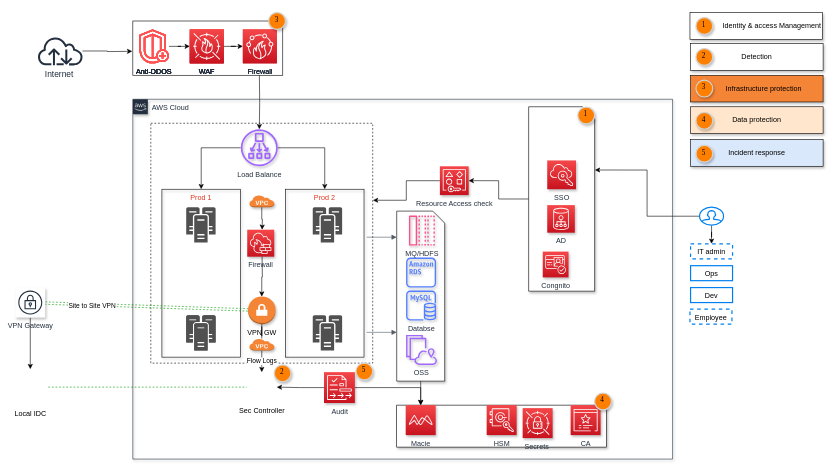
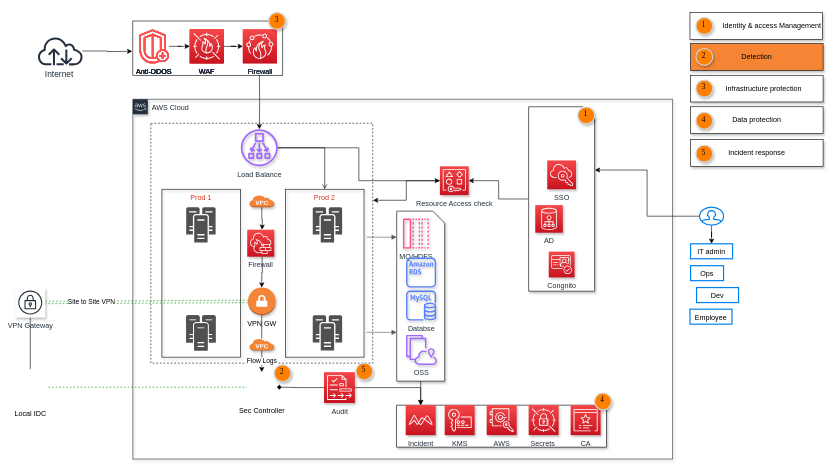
- <mxCell id="82" value="Detection" style="rounded=0;whiteSpace=wrap;html=1;shadow=1;strokeColor=#000000;fillColor=#FFFFFF;align=center;" vertex="1" parent="1"><mxGeometry x="1151" y="72.25" width="221" height="44.5" as="geometry" /></mxCell>
+ <mxCell id="82" value="Detection" style="rounded=0;whiteSpace=wrap;html=1;shadow=1;strokeColor=#000000;fillColor=#f58534;align=center;" vertex="1" parent="1"><mxGeometry x="1151" y="72.25" width="221" height="44.5" as="geometry" /></mxCell>
- <mxCell id="84" value="&amp;nbsp; &amp;nbsp; &amp;nbsp; &amp;nbsp;Infrastructure protection" style="rounded=0;whiteSpace=wrap;html=1;shadow=1;strokeColor=#000000;fillColor=#f58536;align=center;" vertex="1" parent="1"><mxGeometry x="1151" y="125" width="221" height="44.5" as="geometry" /></mxCell>
+ <mxCell id="84" value="&amp;nbsp; &amp;nbsp; &amp;nbsp; &amp;nbsp;Infrastructure protection" style="rounded=0;whiteSpace=wrap;html=1;shadow=1;strokeColor=#000000;fillColor=#FFFFFF;align=center;" vertex="1" parent="1"><mxGeometry x="1151" y="125" width="221" height="44.5" as="geometry" /></mxCell>
- <mxCell id="86" value="Data protection" style="rounded=0;whiteSpace=wrap;html=1;shadow=1;strokeColor=#000000;fillColor=#ffe6cc;align=center;" vertex="1" parent="1"><mxGeometry x="1151" y="177.5" width="221" height="44.5" as="geometry" /></mxCell>
+ <mxCell id="86" value="Data protection" style="rounded=0;whiteSpace=wrap;html=1;shadow=1;strokeColor=#000000;fillColor=#FFFFFF;align=center;" vertex="1" parent="1"><mxGeometry x="1151" y="177.5" width="221" height="44.5" as="geometry" /></mxCell>
- <mxCell id="88" value="Incident response" style="rounded=0;whiteSpace=wrap;html=1;shadow=1;strokeColor=#000000;fillColor=#dae8fc;align=center;" vertex="1" parent="1"><mxGeometry x="1151" y="232.25" width="221" height="44.5" as="geometry" /></mxCell>
+ <mxCell id="88" value="Incident response" style="rounded=0;whiteSpace=wrap;html=1;shadow=1;strokeColor=#000000;fillColor=#FFFFFF;align=center;" vertex="1" parent="1"><mxGeometry x="1151" y="232.25" width="221" height="44.5" as="geometry" /></mxCell>
- <mxCell id="23" style="edgeStyle=orthogonalEdgeStyle;rounded=0;orthogonalLoop=1;jettySize=auto;html=1;entryX=0.5;entryY=0;entryDx=0;entryDy=0;" edge="1" parent="1" source="25" target="26"><mxGeometry relative="1" as="geometry" /></mxCell>
+ <mxCell id="23" style="edgeStyle=orthogonalEdgeStyle;rounded=0;orthogonalLoop=1;jettySize=auto;html=1;" edge="1" parent="1" source="25" target="62"><mxGeometry relative="1" as="geometry" /></mxCell>
- <mxCell id="24" style="edgeStyle=orthogonalEdgeStyle;rounded=0;orthogonalLoop=1;jettySize=auto;html=1;entryX=0.5;entryY=0;entryDx=0;entryDy=0;" edge="1" parent="1" source="25" target="27"><mxGeometry relative="1" as="geometry" /></mxCell>
+ <mxCell id="24" style="edgeStyle=orthogonalEdgeStyle;rounded=0;orthogonalLoop=1;jettySize=auto;html=1;entryX=0.5;entryY=0;entryDx=0;entryDy=0;endArrow=open;" edge="1" parent="1" source="25" target="27"><mxGeometry relative="1" as="geometry" /></mxCell>
- <mxCell id="60" value="AD" style="points=[[0,0,0],[0.25,0,0],[0.5,0,0],[0.75,0,0],[1,0,0],[0,1,0],[0.25,1,0],[0.5,1,0],[0.75,1,0],[1,1,0],[0,0.25,0],[0,0.5,0],[0,0.75,0],[1,0.25,0],[1,0.5,0],[1,0.75,0]];outlineConnect=0;fontColor=#232F3E;gradientColor=#F54749;gradientDirection=north;fillColor=#C7131F;strokeColor=#ffffff;dashed=0;verticalLabelPosition=bottom;verticalAlign=top;align=center;html=1;fontSize=12;fontStyle=0;aspect=fixed;shape=mxgraph.aws4.resourceIcon;resIcon=mxgraph.aws4.cloud_directory;shadow=1;" vertex="1" parent="1"><mxGeometry x="912" y="341.5" width="46" height="46" as="geometry" /></mxCell>
+ <mxCell id="60" value="AD" style="points=[[0,0,0],[0.25,0,0],[0.5,0,0],[0.75,0,0],[1,0,0],[0,1,0],[0.25,1,0],[0.5,1,0],[0.75,1,0],[1,1,0],[0,0.25,0],[0,0.5,0],[0,0.75,0],[1,0.25,0],[1,0.5,0],[1,0.75,0]];outlineConnect=0;fontColor=#232F3E;gradientColor=#F54749;gradientDirection=north;fillColor=#C7131F;strokeColor=#ffffff;dashed=0;verticalLabelPosition=bottom;verticalAlign=top;align=center;html=1;fontSize=12;fontStyle=0;aspect=fixed;shape=mxgraph.aws4.resourceIcon;resIcon=mxgraph.aws4.cloud_directory;shadow=1;" vertex="1" parent="1"><mxGeometry x="892" y="341.5" width="46" height="46" as="geometry" /></mxCell>
- <mxCell id="64" value="MQ/HDFS" style="outlineConnect=0;fontColor=#232F3E;gradientColor=none;fillColor=#FF4F8B;strokeColor=none;dashed=0;verticalLabelPosition=bottom;verticalAlign=top;align=center;html=1;fontSize=12;fontStyle=0;aspect=fixed;pointerEvents=1;shape=mxgraph.aws4.message;shadow=1;" vertex="1" parent="1"><mxGeometry x="678.64" y="359" width="48.72" height="50" as="geometry" /></mxCell>
+ <mxCell id="64" value="MQ/HDFS" style="outlineConnect=0;fontColor=#232F3E;gradientColor=none;fillColor=#FF4F8B;strokeColor=none;dashed=0;verticalLabelPosition=bottom;verticalAlign=top;align=center;html=1;fontSize=12;fontStyle=0;aspect=fixed;pointerEvents=1;shape=mxgraph.aws4.message;shadow=1;" vertex="1" parent="1"><mxGeometry x="668.64" y="364" width="48.72" height="50" as="geometry" /></mxCell>
- <mxCell id="53" value="IT admin" style="whiteSpace=wrap;html=1;shadow=0;dashed=1;verticalAlign=top;strokeColor=#0080F0;strokeWidth=2;fillColor=#FFFFFF;labelBackgroundColor=#ffffff;" vertex="1" parent="1"><mxGeometry x="1151" y="406" width="70" height="25" as="geometry" /></mxCell>
+ <mxCell id="53" value="IT admin" style="whiteSpace=wrap;html=1;shadow=0;dashed=0;verticalAlign=top;strokeColor=#0080F0;strokeWidth=2;fillColor=#FFFFFF;labelBackgroundColor=#ffffff;" vertex="1" parent="1"><mxGeometry x="1151" y="406" width="70" height="25" as="geometry" /></mxCell>
- <mxCell id="63" value="Congnito" style="points=[[0,0,0],[0.25,0,0],[0.5,0,0],[0.75,0,0],[1,0,0],[0,1,0],[0.25,1,0],[0.5,1,0],[0.75,1,0],[1,1,0],[0,0.25,0],[0,0.5,0],[0,0.75,0],[1,0.25,0],[1,0.5,0],[1,0.75,0]];outlineConnect=0;fontColor=#232F3E;gradientColor=#F54749;gradientDirection=north;fillColor=#C7131F;strokeColor=#ffffff;dashed=0;verticalLabelPosition=bottom;verticalAlign=top;align=center;html=1;fontSize=12;fontStyle=0;aspect=fixed;shape=mxgraph.aws4.resourceIcon;resIcon=mxgraph.aws4.cognito;shadow=1;" vertex="1" parent="1"><mxGeometry x="904.5" y="419" width="43" height="43" as="geometry" /></mxCell>
+ <mxCell id="63" value="Congnito" style="points=[[0,0,0],[0.25,0,0],[0.5,0,0],[0.75,0,0],[1,0,0],[0,1,0],[0.25,1,0],[0.5,1,0],[0.75,1,0],[1,1,0],[0,0.25,0],[0,0.5,0],[0,0.75,0],[1,0.25,0],[1,0.5,0],[1,0.75,0]];outlineConnect=0;fontColor=#232F3E;gradientColor=#F54749;gradientDirection=north;fillColor=#C7131F;strokeColor=#ffffff;dashed=0;verticalLabelPosition=bottom;verticalAlign=top;align=center;html=1;fontSize=12;fontStyle=0;aspect=fixed;shape=mxgraph.aws4.resourceIcon;resIcon=mxgraph.aws4.cognito;shadow=1;" vertex="1" parent="1"><mxGeometry x="914.5" y="419" width="43" height="43" as="geometry" /></mxCell>
- <mxCell id="54" value="Ops" style="whiteSpace=wrap;html=1;shadow=0;dashed=0;verticalAlign=top;strokeColor=#0080F0;strokeWidth=2;fillColor=#FFFFFF;labelBackgroundColor=#ffffff;" vertex="1" parent="1"><mxGeometry x="1151" y="442.5" width="70" height="25" as="geometry" /></mxCell>
+ <mxCell id="54" value="Ops" style="whiteSpace=wrap;html=1;shadow=0;dashed=0;verticalAlign=top;strokeColor=#0080F0;strokeWidth=2;fillColor=#FFFFFF;labelBackgroundColor=#ffffff;" vertex="1" parent="1"><mxGeometry x="1151" y="442.5" width="55" height="25" as="geometry" /></mxCell>
- <mxCell id="55" value="Dev" style="whiteSpace=wrap;html=1;shadow=0;dashed=0;verticalAlign=top;strokeColor=#0080F0;strokeWidth=2;fillColor=#FFFFFF;labelBackgroundColor=#ffffff;" vertex="1" parent="1"><mxGeometry x="1151" y="479" width="70" height="25" as="geometry" /></mxCell>
+ <mxCell id="55" value="Dev" style="whiteSpace=wrap;html=1;shadow=0;dashed=0;verticalAlign=top;strokeColor=#0080F0;strokeWidth=2;fillColor=#FFFFFF;labelBackgroundColor=#ffffff;" vertex="1" parent="1"><mxGeometry x="1161" y="479" width="70" height="25" as="geometry" /></mxCell>
- <mxCell id="37" value="VPN GW" style="outlineConnect=0;dashed=0;verticalLabelPosition=bottom;verticalAlign=top;align=center;html=1;shape=mxgraph.aws3.vpn_gateway;fillColor=#F58536;gradientColor=none;shadow=1;strokeColor=#000000;" vertex="1" parent="1"><mxGeometry x="413" y="494" width="46" height="46" as="geometry" /></mxCell>
+ <mxCell id="37" value="VPN GW" style="outlineConnect=0;dashed=0;verticalLabelPosition=bottom;verticalAlign=top;align=center;html=1;shape=mxgraph.aws3.vpn_gateway;fillColor=#F58536;gradientColor=none;shadow=1;strokeColor=#000000;" vertex="1" parent="1"><mxGeometry x="413" y="479" width="46" height="46" as="geometry" /></mxCell>
- <mxCell id="56" value="Employee" style="whiteSpace=wrap;html=1;shadow=0;dashed=1;verticalAlign=top;strokeColor=#0080F0;strokeWidth=2;fillColor=#FFFFFF;labelBackgroundColor=#ffffff;" vertex="1" parent="1"><mxGeometry x="1150" y="515" width="70" height="25" as="geometry" /></mxCell>
+ <mxCell id="56" value="Employee" style="whiteSpace=wrap;html=1;shadow=0;dashed=0;verticalAlign=top;strokeColor=#0080F0;strokeWidth=2;fillColor=#FFFFFF;labelBackgroundColor=#ffffff;" vertex="1" parent="1"><mxGeometry x="1150" y="515" width="70" height="25" as="geometry" /></mxCell>
- <mxCell id="40" value="" style="edgeStyle=orthogonalEdgeStyle;rounded=0;orthogonalLoop=1;jettySize=auto;html=1;strokeColor=#000000;" edge="1" parent="1" source="41" target="39"><mxGeometry relative="1" as="geometry" /></mxCell>
+ <mxCell id="40" value="" style="edgeStyle=orthogonalEdgeStyle;rounded=0;orthogonalLoop=1;jettySize=auto;html=1;strokeColor=#000000;endArrow=none;" edge="1" parent="1" source="41" target="39"><mxGeometry relative="1" as="geometry" /></mxCell>
- <mxCell id="74" value="" style="edgeStyle=orthogonalEdgeStyle;rounded=0;orthogonalLoop=1;jettySize=auto;html=1;strokeColor=#000000;" edge="1" parent="1" source="76" target="45"><mxGeometry relative="1" as="geometry" /></mxCell>
+ <mxCell id="74" value="" style="edgeStyle=orthogonalEdgeStyle;rounded=0;orthogonalLoop=1;jettySize=auto;html=1;strokeColor=#000000;endArrow=diamond;" edge="1" parent="1" source="76" target="45"><mxGeometry relative="1" as="geometry" /></mxCell>
+ <mxCell id="70" value="KMS" style="points=[[0,0,0],[0.25,0,0],[0.5,0,0],[0.75,0,0],[1,0,0],[0,1,0],[0.25,1,0],[0.5,1,0],[0.75,1,0],[1,1,0],[0,0.25,0],[0,0.5,0],[0,0.75,0],[1,0.25,0],[1,0.5,0],[1,0.75,0]];outlineConnect=0;fontColor=#232F3E;gradientColor=#F54749;gradientDirection=north;fillColor=#C7131F;strokeColor=#ffffff;dashed=0;verticalLabelPosition=bottom;verticalAlign=top;align=center;html=1;fontSize=12;fontStyle=0;aspect=fixed;shape=mxgraph.aws4.resourceIcon;resIcon=mxgraph.aws4.key_management_service;shadow=1;" vertex="1" parent="1"><mxGeometry x="741" y="675" width="50" height="50" as="geometry" /></mxCell>
- <mxCell id="72" value="Secrets&amp;nbsp;" style="points=[[0,0,0],[0.25,0,0],[0.5,0,0],[0.75,0,0],[1,0,0],[0,1,0],[0.25,1,0],[0.5,1,0],[0.75,1,0],[1,1,0],[0,0.25,0],[0,0.5,0],[0,0.75,0],[1,0.25,0],[1,0.5,0],[1,0.75,0]];outlineConnect=0;fontColor=#232F3E;gradientColor=#F54749;gradientDirection=north;fillColor=#C7131F;strokeColor=#ffffff;dashed=0;verticalLabelPosition=bottom;verticalAlign=top;align=center;html=1;fontSize=12;fontStyle=0;aspect=fixed;shape=mxgraph.aws4.resourceIcon;resIcon=mxgraph.aws4.secrets_manager;shadow=1;" vertex="1" parent="1"><mxGeometry x="871" y="680" width="50" height="50" as="geometry" /></mxCell>
+ <mxCell id="72" value="Secrets&amp;nbsp;" style="points=[[0,0,0],[0.25,0,0],[0.5,0,0],[0.75,0,0],[1,0,0],[0,1,0],[0.25,1,0],[0.5,1,0],[0.75,1,0],[1,1,0],[0,0.25,0],[0,0.5,0],[0,0.75,0],[1,0.25,0],[1,0.5,0],[1,0.75,0]];outlineConnect=0;fontColor=#232F3E;gradientColor=#F54749;gradientDirection=north;fillColor=#C7131F;strokeColor=#ffffff;dashed=0;verticalLabelPosition=bottom;verticalAlign=top;align=center;html=1;fontSize=12;fontStyle=0;aspect=fixed;shape=mxgraph.aws4.resourceIcon;resIcon=mxgraph.aws4.secrets_manager;shadow=1;" vertex="1" parent="1"><mxGeometry x="881" y="675" width="50" height="50" as="geometry" /></mxCell>
- <mxCell id="69" value="Macie" style="points=[[0,0,0],[0.25,0,0],[0.5,0,0],[0.75,0,0],[1,0,0],[0,1,0],[0.25,1,0],[0.5,1,0],[0.75,1,0],[1,1,0],[0,0.25,0],[0,0.5,0],[0,0.75,0],[1,0.25,0],[1,0.5,0],[1,0.75,0]];outlineConnect=0;fontColor=#232F3E;gradientColor=#F54749;gradientDirection=north;fillColor=#C7131F;strokeColor=#ffffff;dashed=0;verticalLabelPosition=bottom;verticalAlign=top;align=center;html=1;fontSize=12;fontStyle=0;aspect=fixed;shape=mxgraph.aws4.resourceIcon;resIcon=mxgraph.aws4.macie;shadow=1;" vertex="1" parent="1"><mxGeometry x="676" y="675" width="50" height="50" as="geometry" /></mxCell>
+ <mxCell id="69" value="Incident" style="points=[[0,0,0],[0.25,0,0],[0.5,0,0],[0.75,0,0],[1,0,0],[0,1,0],[0.25,1,0],[0.5,1,0],[0.75,1,0],[1,1,0],[0,0.25,0],[0,0.5,0],[0,0.75,0],[1,0.25,0],[1,0.5,0],[1,0.75,0]];outlineConnect=0;fontColor=#232F3E;gradientColor=#F54749;gradientDirection=north;fillColor=#C7131F;strokeColor=#ffffff;dashed=0;verticalLabelPosition=bottom;verticalAlign=top;align=center;html=1;fontSize=12;fontStyle=0;aspect=fixed;shape=mxgraph.aws4.resourceIcon;resIcon=mxgraph.aws4.macie;shadow=1;" vertex="1" parent="1"><mxGeometry x="676" y="675" width="50" height="50" as="geometry" /></mxCell>
- <mxCell id="71" value="HSM" style="points=[[0,0,0],[0.25,0,0],[0.5,0,0],[0.75,0,0],[1,0,0],[0,1,0],[0.25,1,0],[0.5,1,0],[0.75,1,0],[1,1,0],[0,0.25,0],[0,0.5,0],[0,0.75,0],[1,0.25,0],[1,0.5,0],[1,0.75,0]];outlineConnect=0;fontColor=#232F3E;gradientColor=#F54749;gradientDirection=north;fillColor=#C7131F;strokeColor=#ffffff;dashed=0;verticalLabelPosition=bottom;verticalAlign=top;align=center;html=1;fontSize=12;fontStyle=0;aspect=fixed;shape=mxgraph.aws4.resourceIcon;resIcon=mxgraph.aws4.cloudhsm;shadow=1;" vertex="1" parent="1"><mxGeometry x="811" y="675" width="50" height="50" as="geometry" /></mxCell>
+ <mxCell id="71" value="AWS" style="points=[[0,0,0],[0.25,0,0],[0.5,0,0],[0.75,0,0],[1,0,0],[0,1,0],[0.25,1,0],[0.5,1,0],[0.75,1,0],[1,1,0],[0,0.25,0],[0,0.5,0],[0,0.75,0],[1,0.25,0],[1,0.5,0],[1,0.75,0]];outlineConnect=0;fontColor=#232F3E;gradientColor=#F54749;gradientDirection=north;fillColor=#C7131F;strokeColor=#ffffff;dashed=0;verticalLabelPosition=bottom;verticalAlign=top;align=center;html=1;fontSize=12;fontStyle=0;aspect=fixed;shape=mxgraph.aws4.resourceIcon;resIcon=mxgraph.aws4.cloudhsm;shadow=1;" vertex="1" parent="1"><mxGeometry x="811" y="675" width="50" height="50" as="geometry" /></mxCell>
